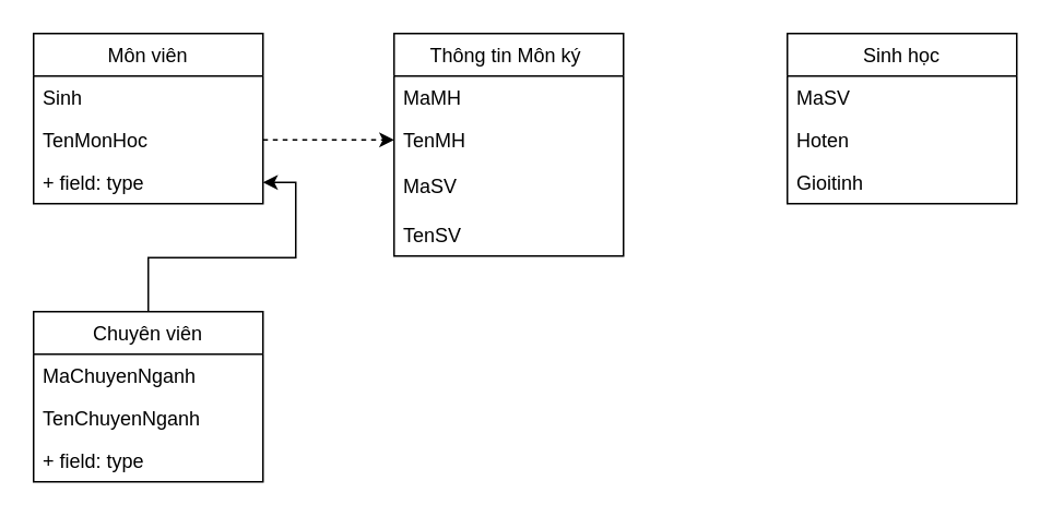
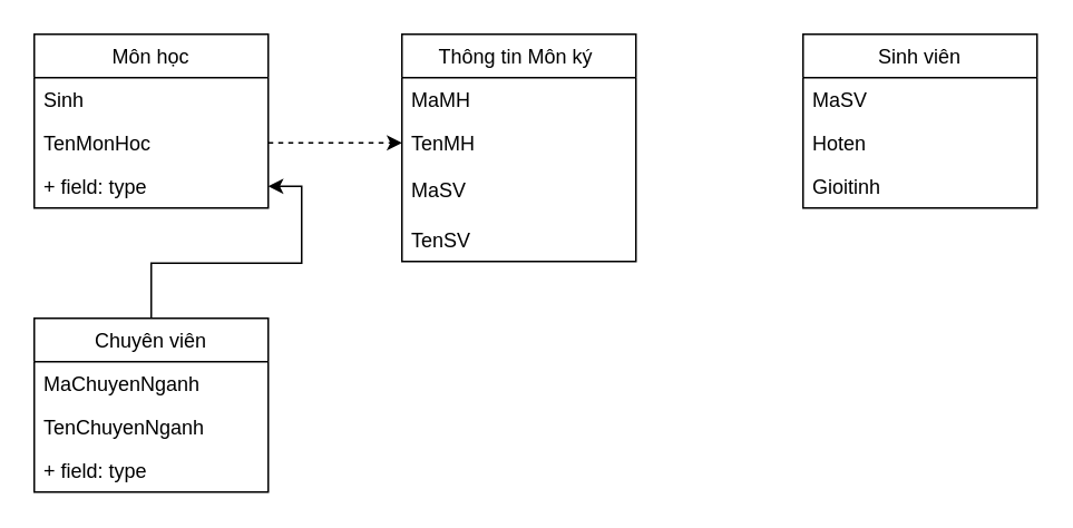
- <mxCell id="7" value="Môn viên" style="swimlane;fontStyle=0;childLayout=stackLayout;horizontal=1;startSize=26;fillColor=none;horizontalStack=0;resizeParent=1;resizeParentMax=0;resizeLast=0;collapsible=1;marginBottom=0;" vertex="1" parent="1"><mxGeometry x="20" y="20" width="140" height="104" as="geometry" /></mxCell>
+ <mxCell id="7" value="Môn học" style="swimlane;fontStyle=0;childLayout=stackLayout;horizontal=1;startSize=26;fillColor=none;horizontalStack=0;resizeParent=1;resizeParentMax=0;resizeLast=0;collapsible=1;marginBottom=0;" vertex="1" parent="1"><mxGeometry x="20" y="20" width="140" height="104" as="geometry" /></mxCell>
- <mxCell id="16" value="Sinh học" style="swimlane;fontStyle=0;childLayout=stackLayout;horizontal=1;startSize=26;fillColor=none;horizontalStack=0;resizeParent=1;resizeParentMax=0;resizeLast=0;collapsible=1;marginBottom=0;" vertex="1" parent="1"><mxGeometry x="480" y="20" width="140" height="104" as="geometry" /></mxCell>
+ <mxCell id="16" value="Sinh viên" style="swimlane;fontStyle=0;childLayout=stackLayout;horizontal=1;startSize=26;fillColor=none;horizontalStack=0;resizeParent=1;resizeParentMax=0;resizeLast=0;collapsible=1;marginBottom=0;" vertex="1" parent="1"><mxGeometry x="480" y="20" width="140" height="104" as="geometry" /></mxCell>
